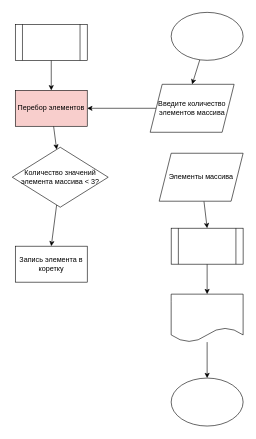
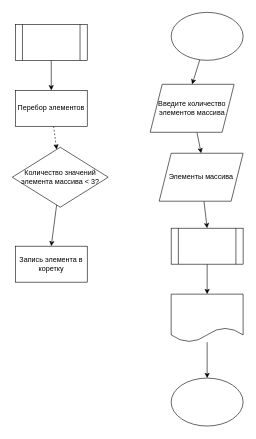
- <mxCell id="10" value="Перебор элементов" style="rounded=0;whiteSpace=wrap;html=1;fillColor=#f8cecc;" vertex="1" parent="1"><mxGeometry x="25" y="150" width="120" height="60" as="geometry" /></mxCell>
+ <mxCell id="10" value="Перебор элементов" style="rounded=0;whiteSpace=wrap;html=1;" vertex="1" parent="1"><mxGeometry x="25" y="150" width="120" height="60" as="geometry" /></mxCell>
- <mxCell id="4" style="edgeStyle=none;html=1;" edge="1" parent="1" source="5" target="10"><mxGeometry relative="1" as="geometry" /></mxCell>
+ <mxCell id="4" style="edgeStyle=none;html=1;entryX=0.5;entryY=0;entryDx=0;entryDy=0;" edge="1" parent="1" source="5" target="7"><mxGeometry relative="1" as="geometry" /></mxCell>
- <mxCell id="9" style="edgeStyle=none;html=1;" edge="1" parent="1" source="10" target="12"><mxGeometry relative="1" as="geometry"><mxPoint x="85" y="270" as="targetPoint" /></mxGeometry></mxCell>
+ <mxCell id="9" style="edgeStyle=none;html=1;dashed=1;" edge="1" parent="1" source="10" target="12"><mxGeometry relative="1" as="geometry"><mxPoint x="85" y="270" as="targetPoint" /></mxGeometry></mxCell>
